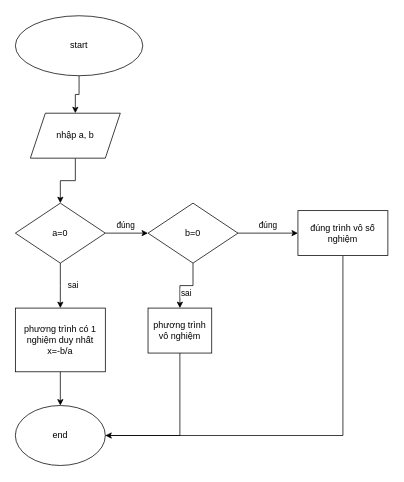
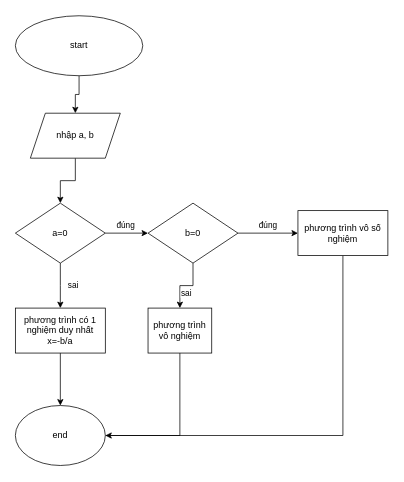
- <mxCell id="17" value="đúng trình vô số nghiệm" style="whiteSpace=wrap;html=1;" vertex="1" parent="1"><mxGeometry x="397" y="280" width="120" height="60" as="geometry" /></mxCell>
+ <mxCell id="17" value="phương trình vô số nghiệm" style="whiteSpace=wrap;html=1;" vertex="1" parent="1"><mxGeometry x="397" y="280" width="120" height="60" as="geometry" /></mxCell>
- <mxCell id="10" value="phương trình có 1 nghiệm duy nhất&lt;div&gt;x=-b/a&lt;/div&gt;" style="whiteSpace=wrap;html=1;" vertex="1" parent="1"><mxGeometry x="20" y="410" width="120" height="85" as="geometry" /></mxCell>
+ <mxCell id="10" value="phương trình có 1 nghiệm duy nhất&lt;div&gt;x=-b/a&lt;/div&gt;" style="whiteSpace=wrap;html=1;" vertex="1" parent="1"><mxGeometry x="20" y="410" width="120" height="60" as="geometry" /></mxCell>
